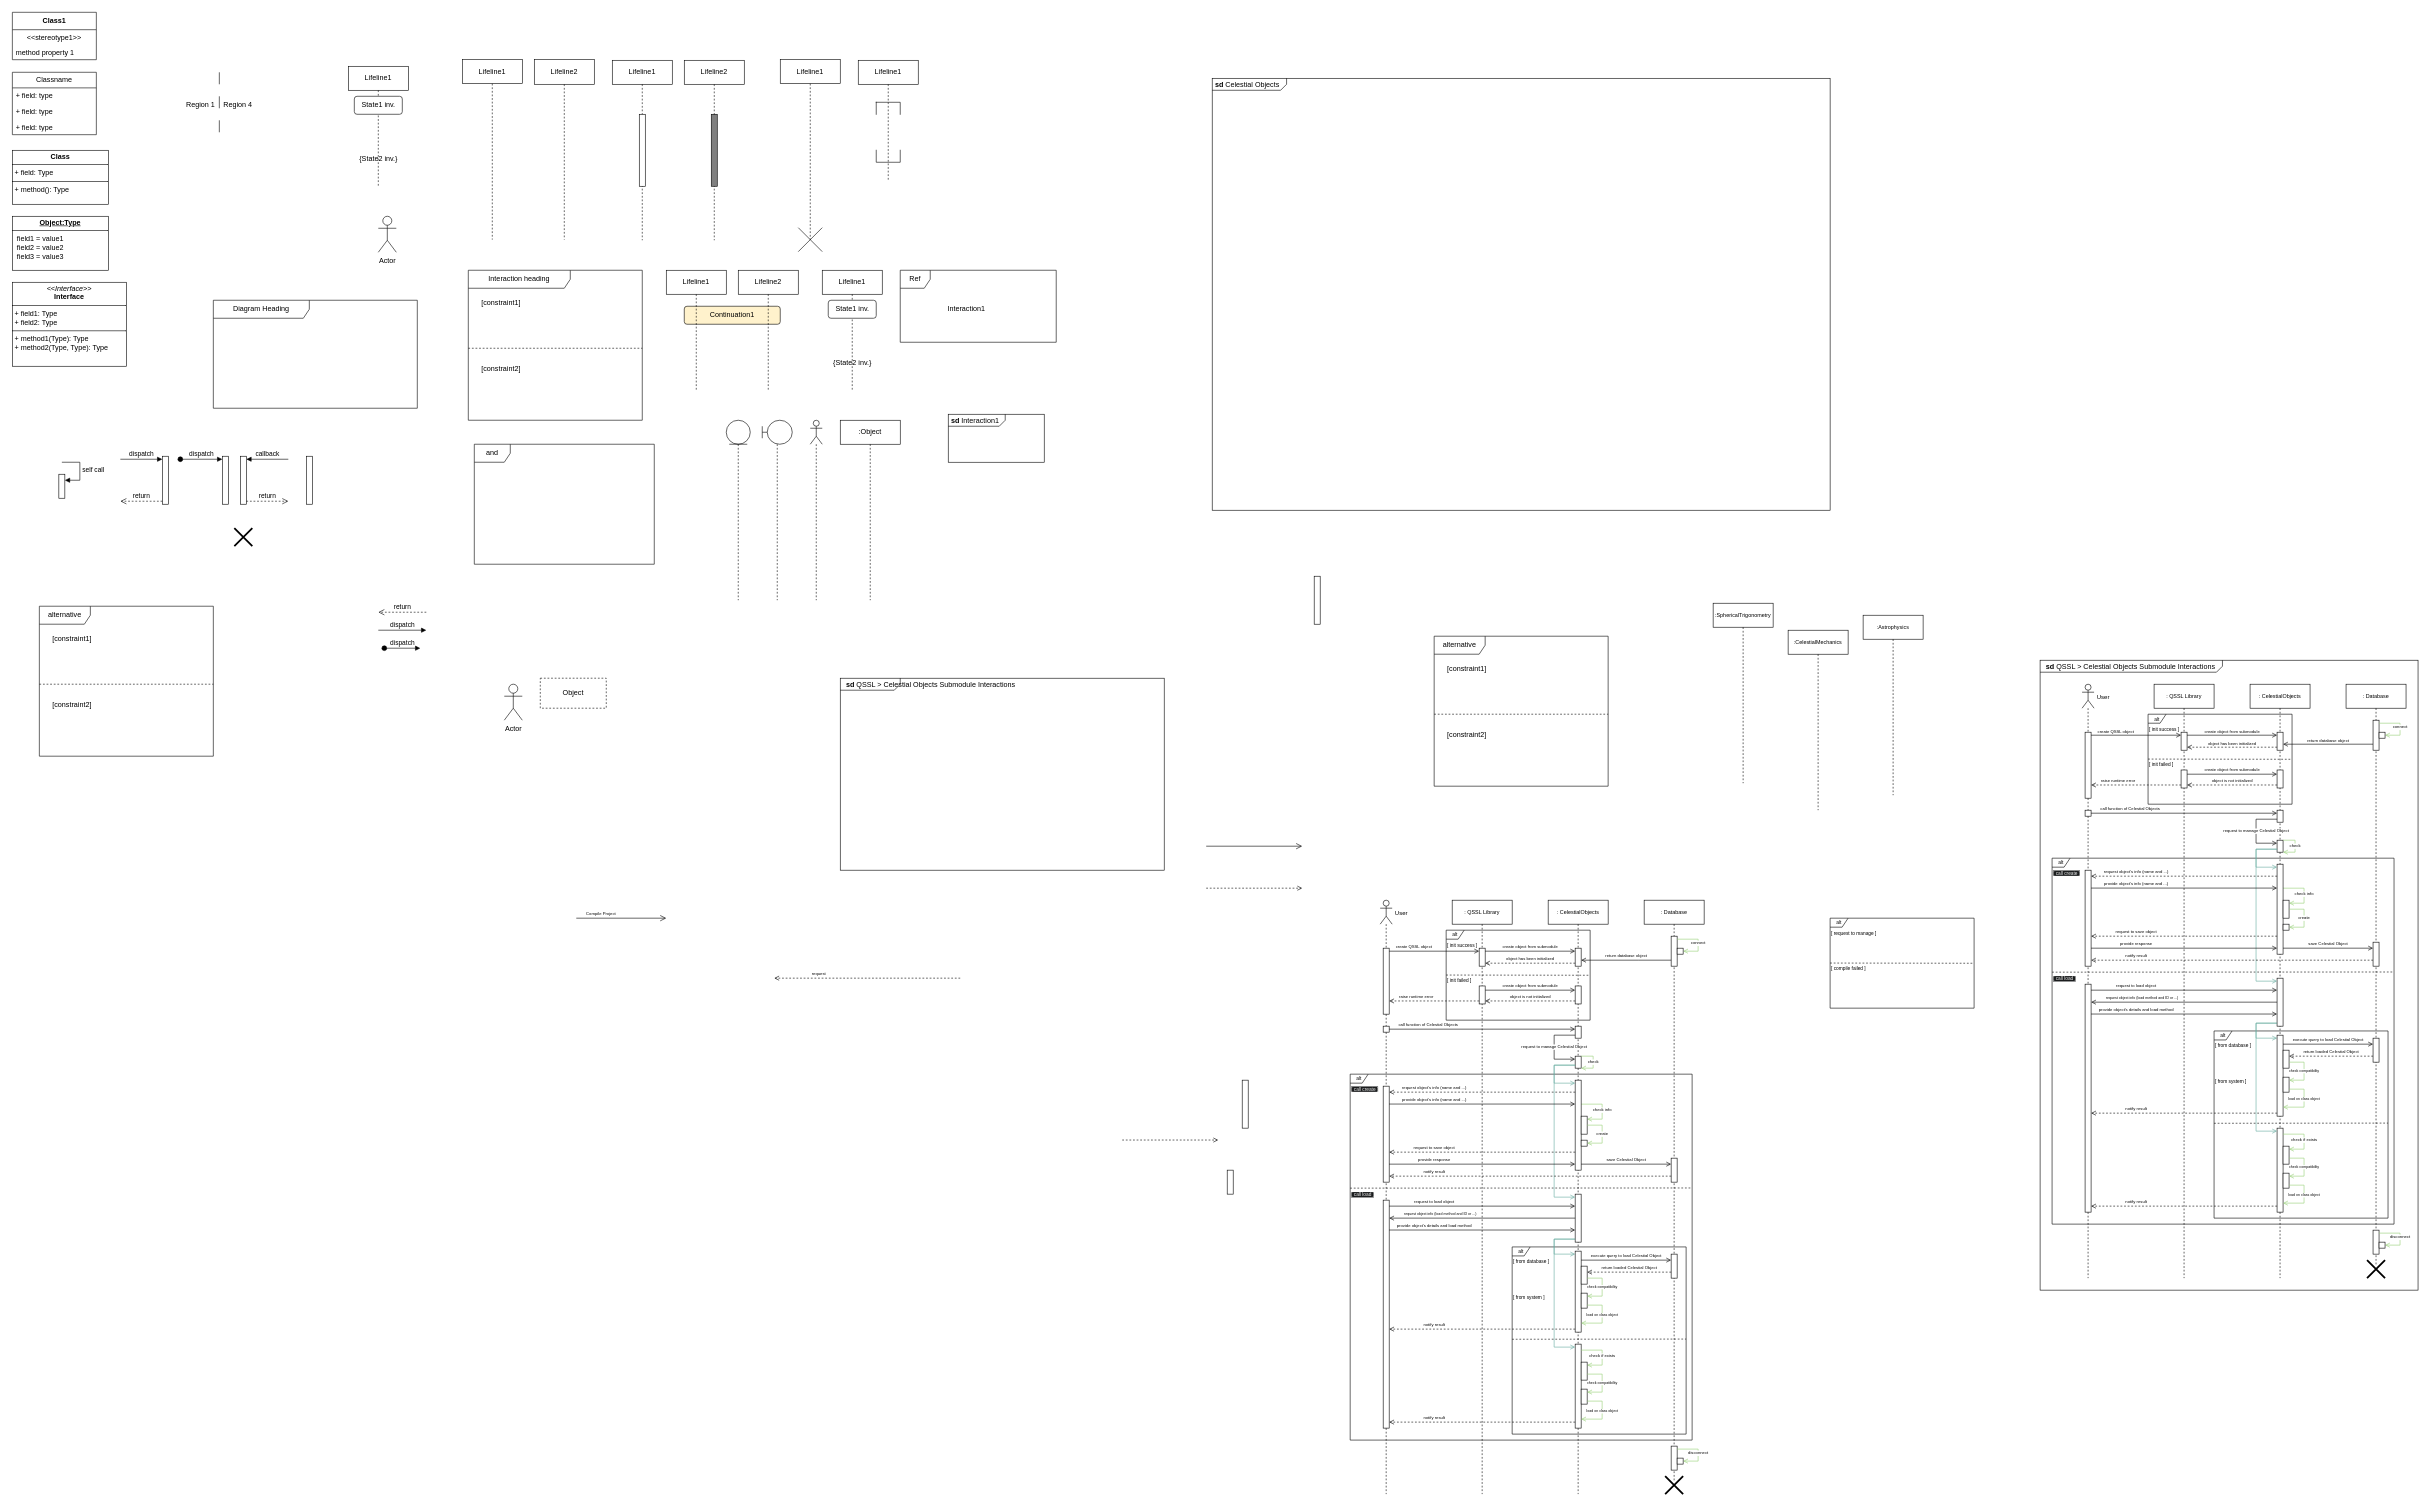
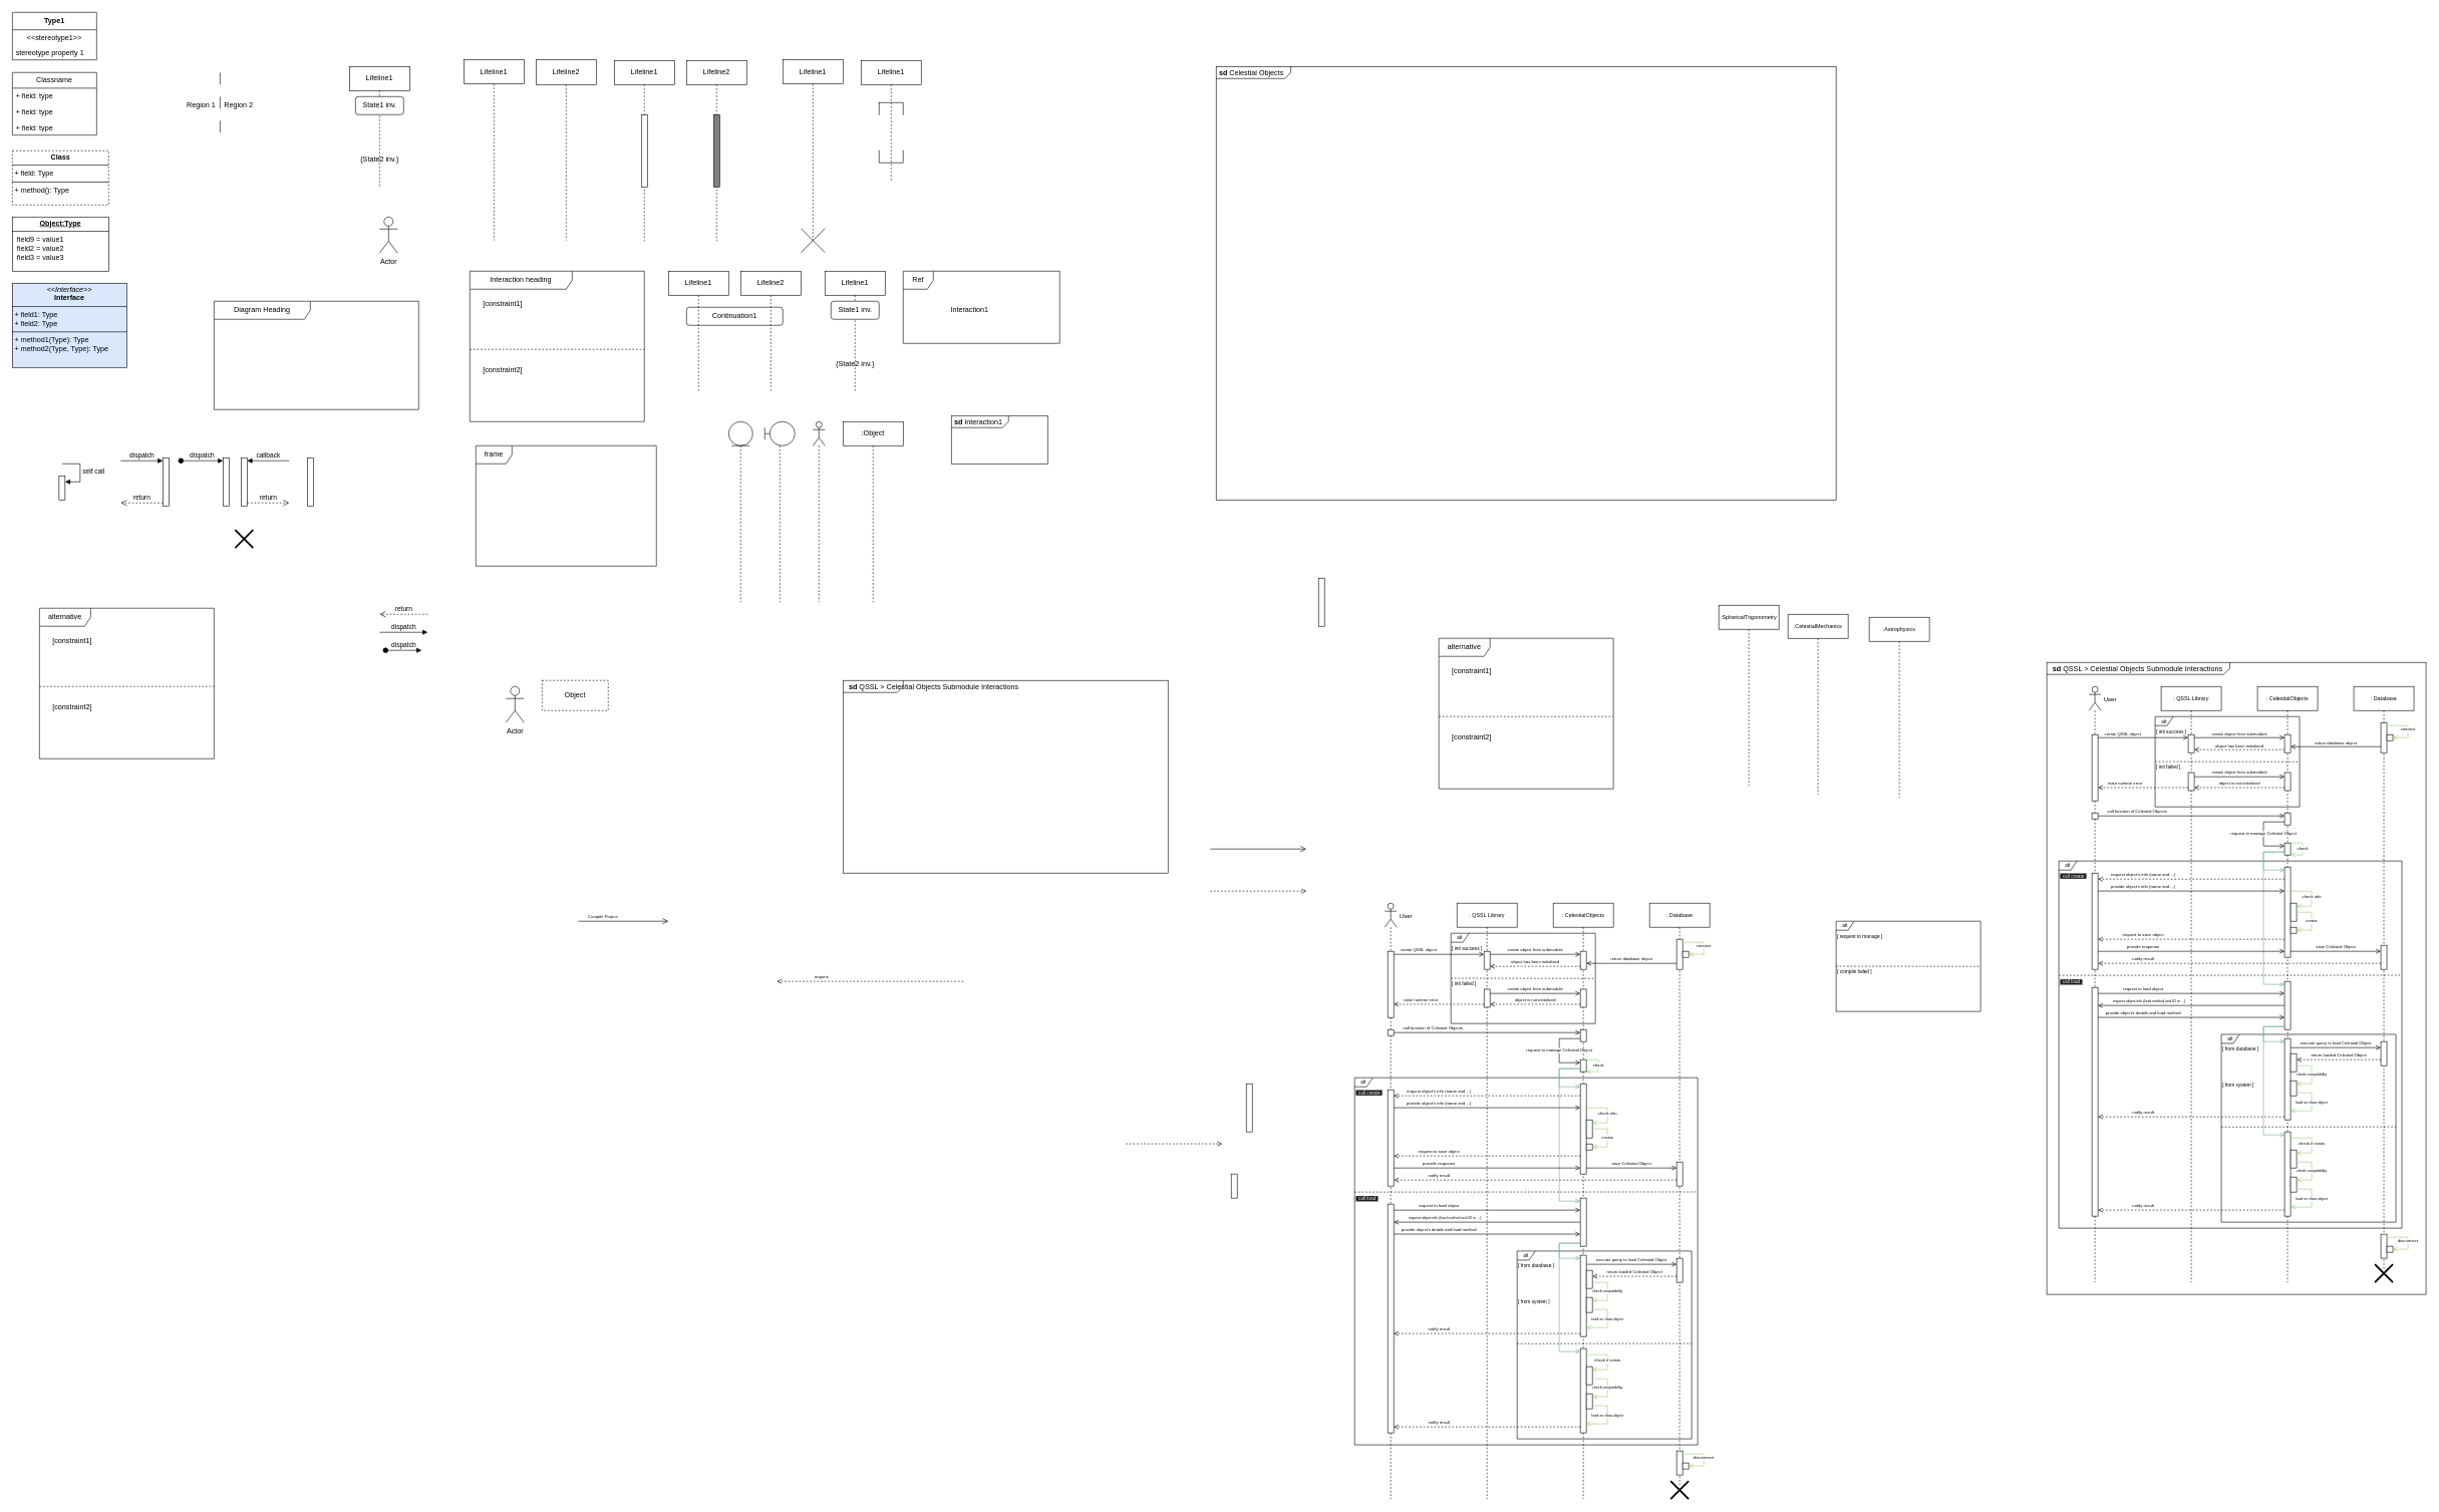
- <mxCell id="14" value="Class1" style="swimlane;fontStyle=1;align=center;verticalAlign=middle;childLayout=stackLayout;horizontal=1;startSize=29;horizontalStack=0;resizeParent=1;resizeParentMax=0;resizeLast=0;collapsible=0;marginBottom=0;html=1;whiteSpace=wrap;" parent="1" vertex="1"><mxGeometry x="20" y="20" width="140" height="79" as="geometry" /></mxCell>
+ <mxCell id="14" value="Type1" style="swimlane;fontStyle=1;align=center;verticalAlign=middle;childLayout=stackLayout;horizontal=1;startSize=29;horizontalStack=0;resizeParent=1;resizeParentMax=0;resizeLast=0;collapsible=0;marginBottom=0;html=1;whiteSpace=wrap;" parent="1" vertex="1"><mxGeometry x="20" y="20" width="140" height="79" as="geometry" /></mxCell>
- <mxCell id="16" value="method property 1" style="text;html=1;strokeColor=none;fillColor=none;align=left;verticalAlign=middle;spacingLeft=4;spacingRight=4;overflow=hidden;rotatable=0;points=[[0,0.5],[1,0.5]];portConstraint=eastwest;whiteSpace=wrap;" parent="14" vertex="1"><mxGeometry y="54" width="140" height="25" as="geometry" /></mxCell>
+ <mxCell id="16" value="stereotype property 1" style="text;html=1;strokeColor=none;fillColor=none;align=left;verticalAlign=middle;spacingLeft=4;spacingRight=4;overflow=hidden;rotatable=0;points=[[0,0.5],[1,0.5]];portConstraint=eastwest;whiteSpace=wrap;" parent="14" vertex="1"><mxGeometry y="54" width="140" height="25" as="geometry" /></mxCell>
- <mxCell id="31" value="Region 4" style="text;align=left;" parent="1" vertex="1"><mxGeometry x="370" y="160" width="60" height="20" as="geometry" /></mxCell>
+ <mxCell id="31" value="Region 2" style="text;align=left;" parent="1" vertex="1"><mxGeometry x="370" y="160" width="60" height="20" as="geometry" /></mxCell>
- <mxCell id="21" value="&lt;p style=&quot;margin:0px;margin-top:4px;text-align:center;&quot;&gt;&lt;b&gt;Class&lt;/b&gt;&lt;/p&gt;&lt;hr size=&quot;1&quot; style=&quot;border-style:solid;&quot;/&gt;&lt;p style=&quot;margin:0px;margin-left:4px;&quot;&gt;+ field: Type&lt;/p&gt;&lt;hr size=&quot;1&quot; style=&quot;border-style:solid;&quot;/&gt;&lt;p style=&quot;margin:0px;margin-left:4px;&quot;&gt;+ method(): Type&lt;/p&gt;" style="verticalAlign=top;align=left;overflow=fill;html=1;whiteSpace=wrap;" parent="1" vertex="1"><mxGeometry x="20" y="250" width="160" height="90" as="geometry" /></mxCell>
+ <mxCell id="21" value="&lt;p style=&quot;margin:0px;margin-top:4px;text-align:center;&quot;&gt;&lt;b&gt;Class&lt;/b&gt;&lt;/p&gt;&lt;hr size=&quot;1&quot; style=&quot;border-style:solid;&quot;/&gt;&lt;p style=&quot;margin:0px;margin-left:4px;&quot;&gt;+ field: Type&lt;/p&gt;&lt;hr size=&quot;1&quot; style=&quot;border-style:solid;&quot;/&gt;&lt;p style=&quot;margin:0px;margin-left:4px;&quot;&gt;+ method(): Type&lt;/p&gt;" style="verticalAlign=top;align=left;overflow=fill;html=1;whiteSpace=wrap;dashed=1;" parent="1" vertex="1"><mxGeometry x="20" y="250" width="160" height="90" as="geometry" /></mxCell>
- <mxCell id="22" value="&lt;p style=&quot;margin:0px;margin-top:4px;text-align:center;text-decoration:underline;&quot;&gt;&lt;b&gt;Object:Type&lt;/b&gt;&lt;/p&gt;&lt;hr size=&quot;1&quot; style=&quot;border-style:solid;&quot;/&gt;&lt;p style=&quot;margin:0px;margin-left:8px;&quot;&gt;field1 = value1&lt;br/&gt;field2 = value2&lt;br&gt;field3 = value3&lt;/p&gt;" style="verticalAlign=top;align=left;overflow=fill;html=1;whiteSpace=wrap;" parent="1" vertex="1"><mxGeometry x="20" y="360" width="160" height="90" as="geometry" /></mxCell>
+ <mxCell id="22" value="&lt;p style=&quot;margin:0px;margin-top:4px;text-align:center;text-decoration:underline;&quot;&gt;&lt;b&gt;Object:Type&lt;/b&gt;&lt;/p&gt;&lt;hr size=&quot;1&quot; style=&quot;border-style:solid;&quot;/&gt;&lt;p style=&quot;margin:0px;margin-left:8px;&quot;&gt;field9 = value1&lt;br/&gt;field2 = value2&lt;br&gt;field3 = value3&lt;/p&gt;" style="verticalAlign=top;align=left;overflow=fill;html=1;whiteSpace=wrap;" parent="1" vertex="1"><mxGeometry x="20" y="360" width="160" height="90" as="geometry" /></mxCell>
- <mxCell id="82" value="&lt;p style=&quot;margin:0px;margin-top:4px;margin-left:5px;text-align:left;&quot;&gt;&lt;b&gt;sd&lt;/b&gt;&amp;nbsp;Celestial Objects&lt;/p&gt;" style="html=1;shape=mxgraph.sysml.package;overflow=fill;labelX=124;align=left;spacingLeft=5;verticalAlign=top;spacingTop=-3;" parent="1" vertex="1"><mxGeometry x="2020" y="130" width="1030" height="720" as="geometry" /></mxCell>
+ <mxCell id="82" value="&lt;p style=&quot;margin:0px;margin-top:4px;margin-left:5px;text-align:left;&quot;&gt;&lt;b&gt;sd&lt;/b&gt;&amp;nbsp;Celestial Objects&lt;/p&gt;" style="html=1;shape=mxgraph.sysml.package;overflow=fill;labelX=124;align=left;spacingLeft=5;verticalAlign=top;spacingTop=-3;" parent="1" vertex="1"><mxGeometry x="2020" y="110" width="1030" height="720" as="geometry" /></mxCell>
- <mxCell id="43" value="Continuation1" style="rounded=1;dashed=0;whiteSpace=wrap;html=1;fillColor=#fff2cc;" parent="1" vertex="1"><mxGeometry x="1140" y="510" width="160" height="30" as="geometry" /></mxCell>
+ <mxCell id="43" value="Continuation1" style="rounded=1;dashed=0;whiteSpace=wrap;html=1;" parent="1" vertex="1"><mxGeometry x="1140" y="510" width="160" height="30" as="geometry" /></mxCell>
- <mxCell id="23" value="&lt;p style=&quot;margin:0px;margin-top:4px;text-align:center;&quot;&gt;&lt;i&gt;&amp;lt;&amp;lt;Interface&amp;gt;&amp;gt;&lt;/i&gt;&lt;br/&gt;&lt;b&gt;Interface&lt;/b&gt;&lt;/p&gt;&lt;hr size=&quot;1&quot; style=&quot;border-style:solid;&quot;/&gt;&lt;p style=&quot;margin:0px;margin-left:4px;&quot;&gt;+ field1: Type&lt;br/&gt;+ field2: Type&lt;/p&gt;&lt;hr size=&quot;1&quot; style=&quot;border-style:solid;&quot;/&gt;&lt;p style=&quot;margin:0px;margin-left:4px;&quot;&gt;+ method1(Type): Type&lt;br/&gt;+ method2(Type, Type): Type&lt;/p&gt;" style="verticalAlign=top;align=left;overflow=fill;html=1;whiteSpace=wrap;" parent="1" vertex="1"><mxGeometry x="20" y="470" width="190" height="140" as="geometry" /></mxCell>
+ <mxCell id="23" value="&lt;p style=&quot;margin:0px;margin-top:4px;text-align:center;&quot;&gt;&lt;i&gt;&amp;lt;&amp;lt;Interface&amp;gt;&amp;gt;&lt;/i&gt;&lt;br/&gt;&lt;b&gt;Interface&lt;/b&gt;&lt;/p&gt;&lt;hr size=&quot;1&quot; style=&quot;border-style:solid;&quot;/&gt;&lt;p style=&quot;margin:0px;margin-left:4px;&quot;&gt;+ field1: Type&lt;br/&gt;+ field2: Type&lt;/p&gt;&lt;hr size=&quot;1&quot; style=&quot;border-style:solid;&quot;/&gt;&lt;p style=&quot;margin:0px;margin-left:4px;&quot;&gt;+ method1(Type): Type&lt;br/&gt;+ method2(Type, Type): Type&lt;/p&gt;" style="verticalAlign=top;align=left;overflow=fill;html=1;whiteSpace=wrap;fillColor=#dae8fc;" parent="1" vertex="1"><mxGeometry x="20" y="470" width="190" height="140" as="geometry" /></mxCell>
- <mxCell id="55" value="and" style="shape=umlFrame;whiteSpace=wrap;html=1;pointerEvents=0;" parent="1" vertex="1"><mxGeometry x="790" y="740" width="300" height="200" as="geometry" /></mxCell>
+ <mxCell id="55" value="frame" style="shape=umlFrame;whiteSpace=wrap;html=1;pointerEvents=0;" parent="1" vertex="1"><mxGeometry x="790" y="740" width="300" height="200" as="geometry" /></mxCell>
- <mxCell id="125" value=":CelestialMechanics" style="shape=umlLifeline;perimeter=lifelinePerimeter;whiteSpace=wrap;html=1;container=1;dropTarget=0;collapsible=0;recursiveResize=0;outlineConnect=0;portConstraint=eastwest;newEdgeStyle={&quot;curved&quot;:0,&quot;rounded&quot;:0};fontSize=9;" parent="1" vertex="1"><mxGeometry x="2980" y="1050" width="100" height="300" as="geometry" /></mxCell>
+ <mxCell id="125" value=":CelestialMechanics" style="shape=umlLifeline;perimeter=lifelinePerimeter;whiteSpace=wrap;html=1;container=1;dropTarget=0;collapsible=0;recursiveResize=0;outlineConnect=0;portConstraint=eastwest;newEdgeStyle={&quot;curved&quot;:0,&quot;rounded&quot;:0};fontSize=9;" parent="1" vertex="1"><mxGeometry x="2970" y="1020" width="100" height="300" as="geometry" /></mxCell>
